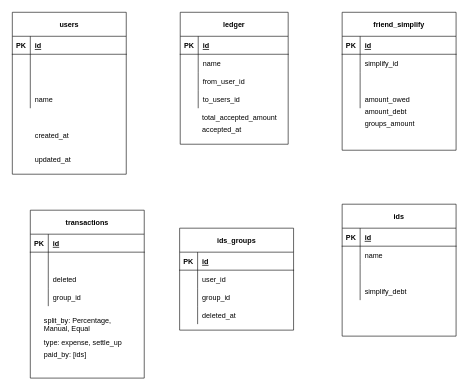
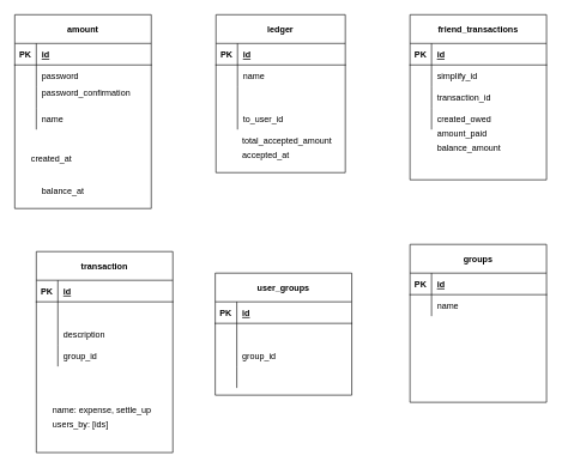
- <mxCell id="2" value="users" style="shape=table;startSize=40;container=1;collapsible=1;childLayout=tableLayout;fixedRows=1;rowLines=0;fontStyle=1;align=center;resizeLast=1;" parent="1" vertex="1"><mxGeometry x="20" y="20" width="190" height="270" as="geometry" /></mxCell>
+ <mxCell id="2" value="amount" style="shape=table;startSize=40;container=1;collapsible=1;childLayout=tableLayout;fixedRows=1;rowLines=0;fontStyle=1;align=center;resizeLast=1;" parent="1" vertex="1"><mxGeometry x="20" y="20" width="190" height="270" as="geometry" /></mxCell>
- <mxCell id="71" value="friend_simplify" style="shape=table;startSize=40;container=1;collapsible=1;childLayout=tableLayout;fixedRows=1;rowLines=0;fontStyle=1;align=center;resizeLast=1;" parent="1" vertex="1"><mxGeometry x="570" y="20" width="190" height="230" as="geometry" /></mxCell>
+ <mxCell id="71" value="friend_transactions" style="shape=table;startSize=40;container=1;collapsible=1;childLayout=tableLayout;fixedRows=1;rowLines=0;fontStyle=1;align=center;resizeLast=1;" parent="1" vertex="1"><mxGeometry x="570" y="20" width="190" height="230" as="geometry" /></mxCell>
+ <mxCell id="8" value="password" style="shape=partialRectangle;connectable=0;fillColor=none;top=0;left=0;bottom=0;right=0;align=left;spacingLeft=6;overflow=hidden;" parent="6" vertex="1"><mxGeometry x="30" width="160" height="30" as="geometry" /></mxCell>
+ <mxCell id="11" value="password_confirmation&#10;" style="shape=partialRectangle;connectable=0;fillColor=none;top=0;left=0;bottom=0;right=0;align=left;spacingLeft=6;overflow=hidden;" parent="9" vertex="1"><mxGeometry x="30" width="160" height="30" as="geometry" /></mxCell>
- <mxCell id="26" value="from_user_id" style="shape=partialRectangle;connectable=0;fillColor=none;top=0;left=0;bottom=0;right=0;align=left;spacingLeft=6;overflow=hidden;" parent="24" vertex="1"><mxGeometry x="30" width="150" height="30" as="geometry"><mxRectangle width="150" height="30" as="alternateBounds" /></mxGeometry></mxCell>
+ <mxCell id="80" value="transaction_id" style="shape=partialRectangle;connectable=0;fillColor=none;top=0;left=0;bottom=0;right=0;align=left;spacingLeft=6;overflow=hidden;" parent="78" vertex="1"><mxGeometry x="30" width="160" height="30" as="geometry" /></mxCell>
- <mxCell id="29" value="to_users_id" style="shape=partialRectangle;connectable=0;fillColor=none;top=0;left=0;bottom=0;right=0;align=left;spacingLeft=6;overflow=hidden;" parent="27" vertex="1"><mxGeometry x="30" width="150" height="30" as="geometry"><mxRectangle width="150" height="30" as="alternateBounds" /></mxGeometry></mxCell>
+ <mxCell id="29" value="to_user_id" style="shape=partialRectangle;connectable=0;fillColor=none;top=0;left=0;bottom=0;right=0;align=left;spacingLeft=6;overflow=hidden;" parent="27" vertex="1"><mxGeometry x="30" width="150" height="30" as="geometry"><mxRectangle width="150" height="30" as="alternateBounds" /></mxGeometry></mxCell>
- <mxCell id="83" value="amount_owed" style="shape=partialRectangle;connectable=0;fillColor=none;top=0;left=0;bottom=0;right=0;align=left;spacingLeft=6;overflow=hidden;" parent="81" vertex="1"><mxGeometry x="30" width="160" height="30" as="geometry" /></mxCell>
+ <mxCell id="83" value="created_owed" style="shape=partialRectangle;connectable=0;fillColor=none;top=0;left=0;bottom=0;right=0;align=left;spacingLeft=6;overflow=hidden;" parent="81" vertex="1"><mxGeometry x="30" width="160" height="30" as="geometry" /></mxCell>
- <mxCell id="84" value="amount_debt" style="shape=partialRectangle;connectable=0;fillColor=none;top=0;left=0;bottom=0;right=0;align=left;spacingLeft=6;overflow=hidden;" parent="1" vertex="1"><mxGeometry x="600" y="170" width="160" height="30" as="geometry" /></mxCell>
+ <mxCell id="84" value="amount_paid" style="shape=partialRectangle;connectable=0;fillColor=none;top=0;left=0;bottom=0;right=0;align=left;spacingLeft=6;overflow=hidden;" parent="1" vertex="1"><mxGeometry x="600" y="170" width="160" height="30" as="geometry" /></mxCell>
- <mxCell id="85" value="groups_amount" style="shape=partialRectangle;connectable=0;fillColor=none;top=0;left=0;bottom=0;right=0;align=left;spacingLeft=6;overflow=hidden;" parent="1" vertex="1"><mxGeometry x="600" y="190" width="160" height="30" as="geometry" /></mxCell>
+ <mxCell id="85" value="balance_amount" style="shape=partialRectangle;connectable=0;fillColor=none;top=0;left=0;bottom=0;right=0;align=left;spacingLeft=6;overflow=hidden;" parent="1" vertex="1"><mxGeometry x="600" y="190" width="160" height="30" as="geometry" /></mxCell>
- <mxCell id="15" value="created_at" style="shape=partialRectangle;connectable=0;fillColor=none;top=0;left=0;bottom=0;right=0;align=left;spacingLeft=6;overflow=hidden;" parent="1" vertex="1"><mxGeometry x="50" y="210" width="160" height="30" as="geometry" /></mxCell>
+ <mxCell id="15" value="created_at" style="shape=partialRectangle;connectable=0;fillColor=none;top=0;left=0;bottom=0;right=0;align=left;spacingLeft=6;overflow=hidden;" parent="1" vertex="1"><mxGeometry x="35" y="205" width="160" height="30" as="geometry" /></mxCell>
- <mxCell id="16" value="updated_at" style="shape=partialRectangle;connectable=0;fillColor=none;top=0;left=0;bottom=0;right=0;align=left;spacingLeft=6;overflow=hidden;" parent="1" vertex="1"><mxGeometry x="50" y="250" width="160" height="30" as="geometry" /></mxCell>
+ <mxCell id="16" value="balance_at" style="shape=partialRectangle;connectable=0;fillColor=none;top=0;left=0;bottom=0;right=0;align=left;spacingLeft=6;overflow=hidden;" parent="1" vertex="1"><mxGeometry x="50" y="250" width="160" height="30" as="geometry" /></mxCell>
- <mxCell id="44" value="ids" style="shape=table;startSize=40;container=1;collapsible=1;childLayout=tableLayout;fixedRows=1;rowLines=0;fontStyle=1;align=center;resizeLast=1;" parent="1" vertex="1"><mxGeometry x="570" y="340" width="190" height="220" as="geometry" /></mxCell>
+ <mxCell id="44" value="groups" style="shape=table;startSize=40;container=1;collapsible=1;childLayout=tableLayout;fixedRows=1;rowLines=0;fontStyle=1;align=center;resizeLast=1;" parent="1" vertex="1"><mxGeometry x="570" y="340" width="190" height="220" as="geometry" /></mxCell>
- <mxCell id="31" value="transactions" style="shape=table;startSize=40;container=1;collapsible=1;childLayout=tableLayout;fixedRows=1;rowLines=0;fontStyle=1;align=center;resizeLast=1;" parent="1" vertex="1"><mxGeometry x="50" y="350" width="190" height="280" as="geometry" /></mxCell>
+ <mxCell id="31" value="transaction" style="shape=table;startSize=40;container=1;collapsible=1;childLayout=tableLayout;fixedRows=1;rowLines=0;fontStyle=1;align=center;resizeLast=1;" parent="1" vertex="1"><mxGeometry x="50" y="350" width="190" height="280" as="geometry" /></mxCell>
- <mxCell id="57" value="ids_groups" style="shape=table;startSize=40;container=1;collapsible=1;childLayout=tableLayout;fixedRows=1;rowLines=0;fontStyle=1;align=center;resizeLast=1;" parent="1" vertex="1"><mxGeometry x="299" y="380" width="190" height="170" as="geometry" /></mxCell>
+ <mxCell id="57" value="user_groups" style="shape=table;startSize=40;container=1;collapsible=1;childLayout=tableLayout;fixedRows=1;rowLines=0;fontStyle=1;align=center;resizeLast=1;" parent="1" vertex="1"><mxGeometry x="299" y="380" width="190" height="170" as="geometry" /></mxCell>
- <mxCell id="63" value="user_id" style="shape=partialRectangle;connectable=0;fillColor=none;top=0;left=0;bottom=0;right=0;align=left;spacingLeft=6;overflow=hidden;" parent="61" vertex="1"><mxGeometry x="30" width="160" height="30" as="geometry" /></mxCell>
- <mxCell id="39" value="deleted" style="shape=partialRectangle;connectable=0;fillColor=none;top=0;left=0;bottom=0;right=0;align=left;spacingLeft=6;overflow=hidden;" parent="37" vertex="1"><mxGeometry x="30" width="160" height="30" as="geometry" /></mxCell>
+ <mxCell id="39" value="description" style="shape=partialRectangle;connectable=0;fillColor=none;top=0;left=0;bottom=0;right=0;align=left;spacingLeft=6;overflow=hidden;" parent="37" vertex="1"><mxGeometry x="30" width="160" height="30" as="geometry" /></mxCell>
- <mxCell id="55" value="simplify_debt" style="shape=partialRectangle;connectable=0;fillColor=none;top=0;left=0;bottom=0;right=0;align=left;spacingLeft=6;overflow=hidden;" parent="53" vertex="1"><mxGeometry x="30" width="160" height="30" as="geometry" /></mxCell>
- <mxCell id="70" value="deleted_at" style="shape=partialRectangle;connectable=0;fillColor=none;top=0;left=0;bottom=0;right=0;align=left;spacingLeft=6;overflow=hidden;" parent="1" vertex="1"><mxGeometry x="329" y="510" width="160" height="30" as="geometry" /></mxCell>
- <mxCell id="43" value="split_by: Percentage, &#10;Manual, Equal" style="shape=partialRectangle;connectable=0;fillColor=none;top=0;left=0;bottom=0;right=0;align=left;spacingLeft=6;overflow=hidden;" parent="1" vertex="1"><mxGeometry x="65" y="525" width="160" height="30" as="geometry" /></mxCell>
- <mxCell id="56" value="type: expense, settle_up" style="shape=partialRectangle;connectable=0;fillColor=none;top=0;left=0;bottom=0;right=0;align=left;spacingLeft=6;overflow=hidden;" parent="1" vertex="1"><mxGeometry x="65" y="555" width="160" height="30" as="geometry" /></mxCell>
+ <mxCell id="56" value="name: expense, settle_up" style="shape=partialRectangle;connectable=0;fillColor=none;top=0;left=0;bottom=0;right=0;align=left;spacingLeft=6;overflow=hidden;" parent="1" vertex="1"><mxGeometry x="65" y="555" width="160" height="30" as="geometry" /></mxCell>
- <mxCell id="87" value="paid_by: [ids]" style="shape=partialRectangle;connectable=0;fillColor=none;top=0;left=0;bottom=0;right=0;align=left;spacingLeft=6;overflow=hidden;" parent="1" vertex="1"><mxGeometry x="65" y="575" width="160" height="30" as="geometry" /></mxCell>
+ <mxCell id="87" value="users_by: [ids]" style="shape=partialRectangle;connectable=0;fillColor=none;top=0;left=0;bottom=0;right=0;align=left;spacingLeft=6;overflow=hidden;" parent="1" vertex="1"><mxGeometry x="65" y="575" width="160" height="30" as="geometry" /></mxCell>
